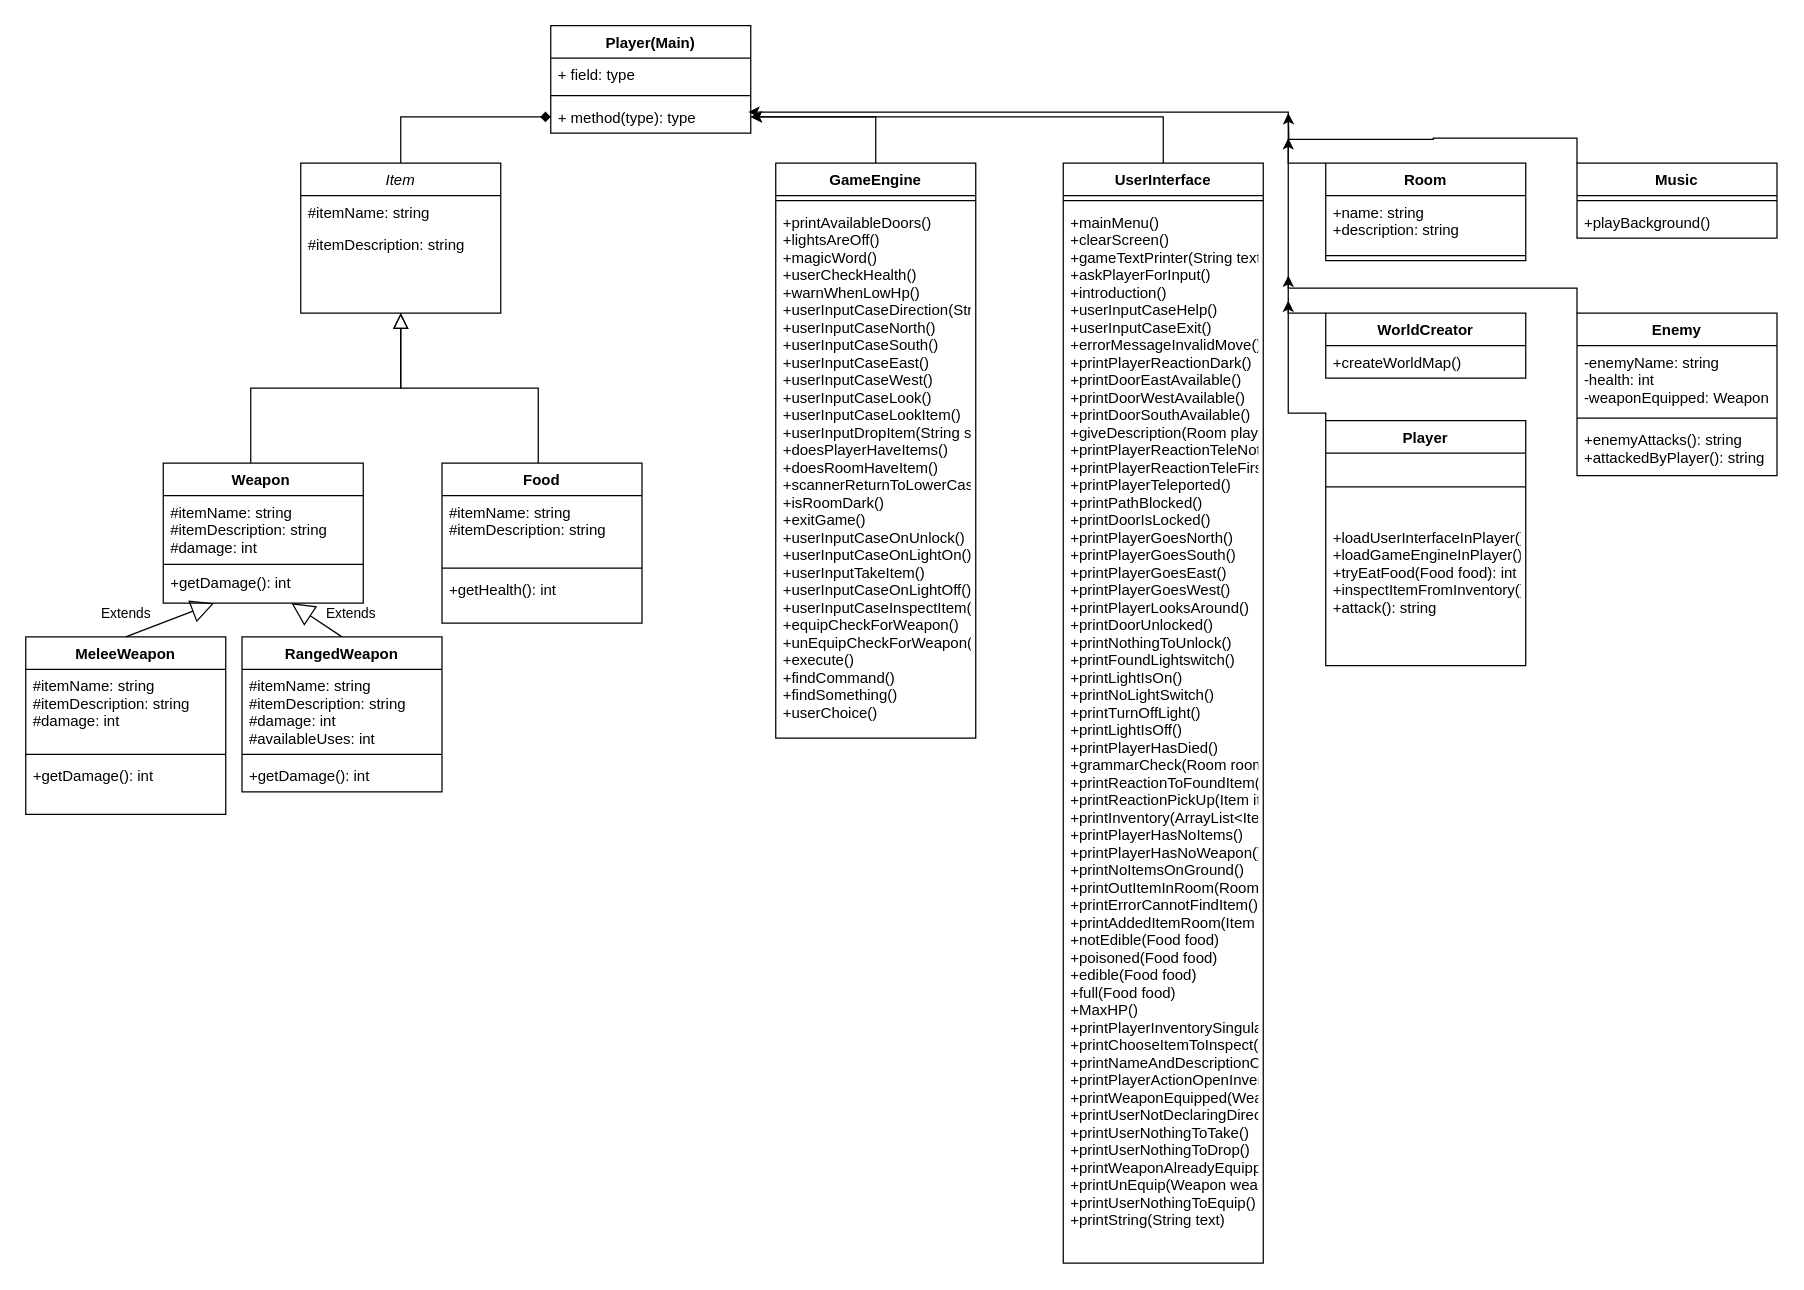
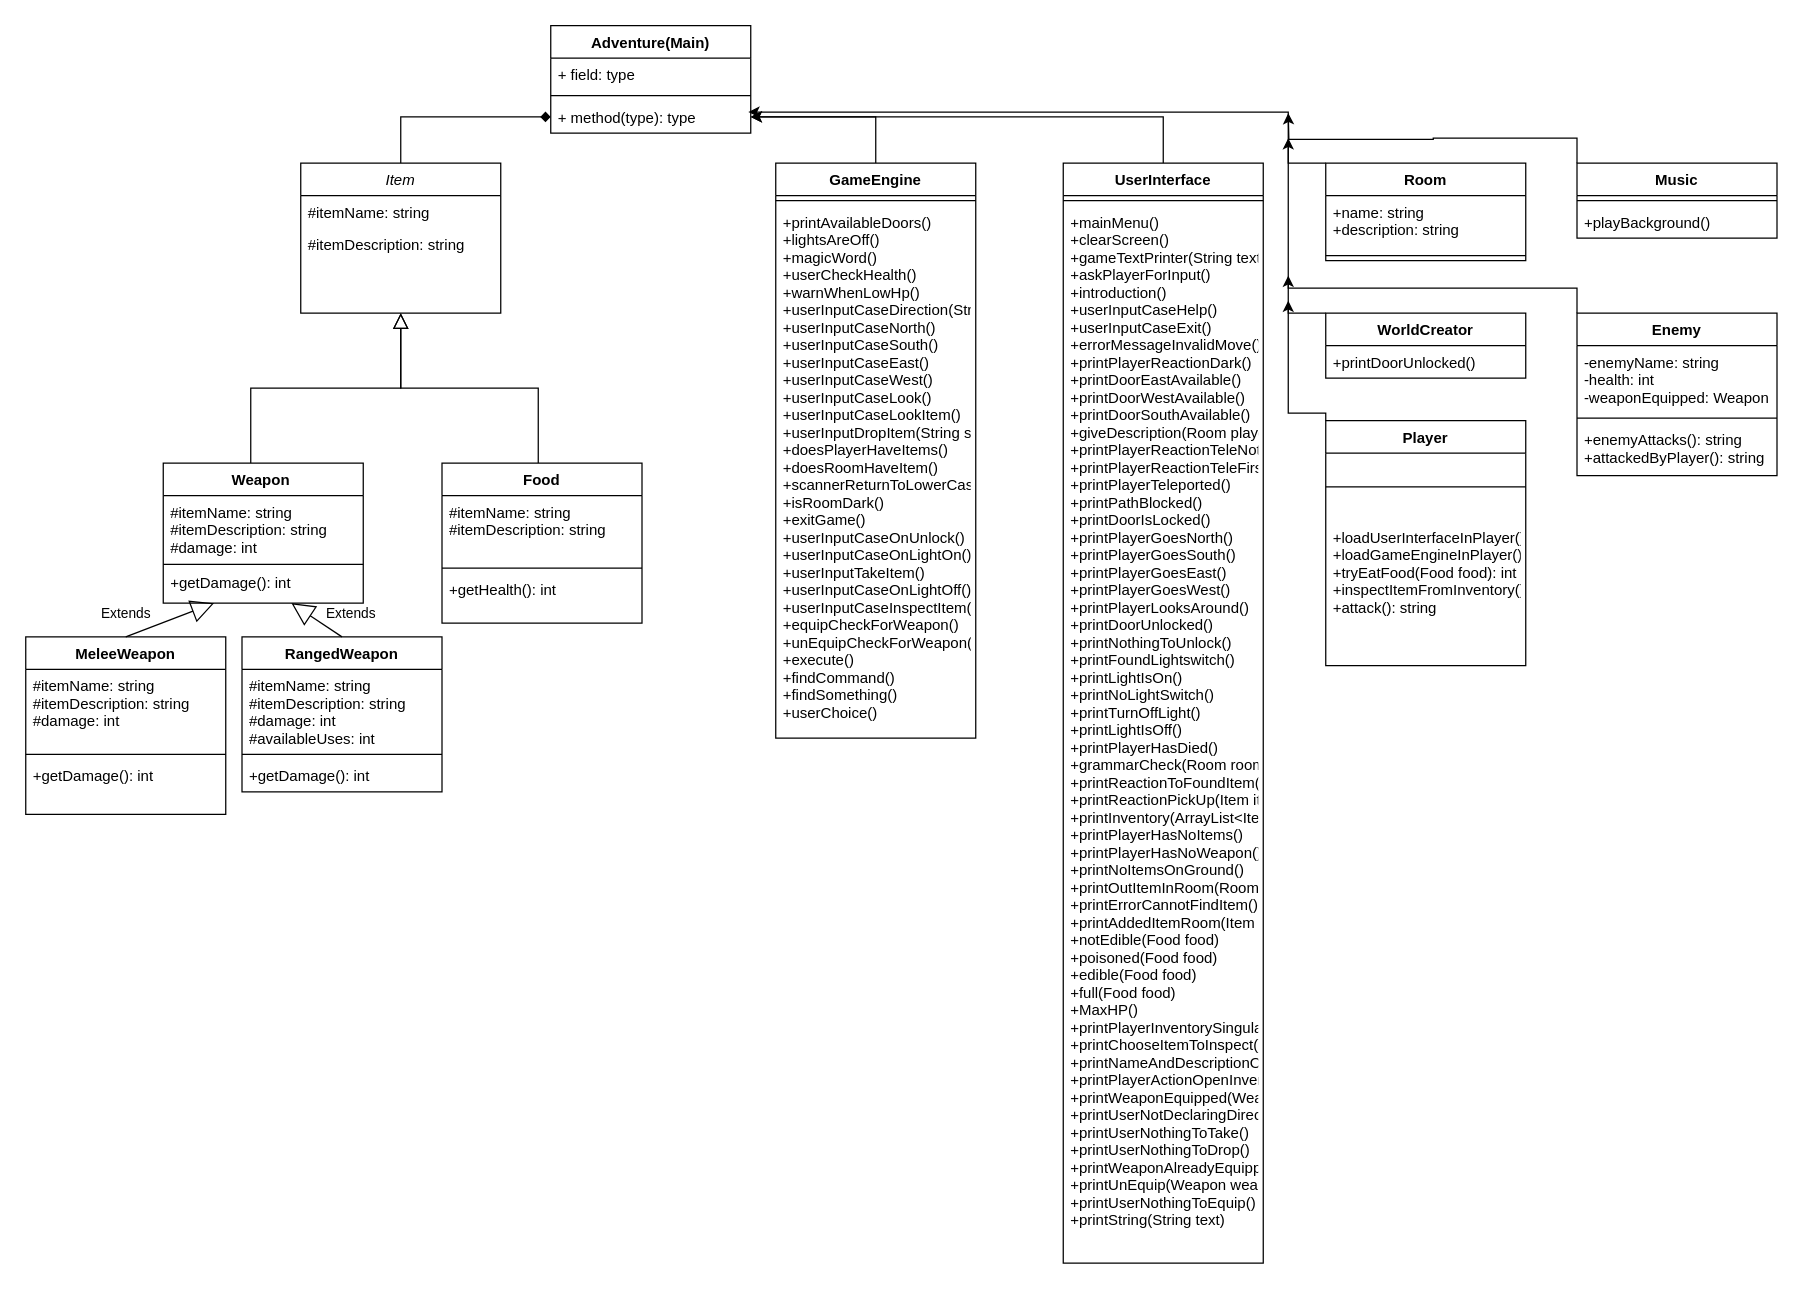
- <mxCell id="40" value="Player(Main)" style="swimlane;fontStyle=1;align=center;verticalAlign=top;childLayout=stackLayout;horizontal=1;startSize=26;horizontalStack=0;resizeParent=1;resizeParentMax=0;resizeLast=0;collapsible=1;marginBottom=0;" parent="1" vertex="1"><mxGeometry x="440" y="20" width="160" height="86" as="geometry" /></mxCell>
+ <mxCell id="40" value="Adventure(Main)" style="swimlane;fontStyle=1;align=center;verticalAlign=top;childLayout=stackLayout;horizontal=1;startSize=26;horizontalStack=0;resizeParent=1;resizeParentMax=0;resizeLast=0;collapsible=1;marginBottom=0;" parent="1" vertex="1"><mxGeometry x="440" y="20" width="160" height="86" as="geometry" /></mxCell>
- <mxCell id="26" value="+createWorldMap()&#10;" style="text;strokeColor=none;fillColor=none;align=left;verticalAlign=top;spacingLeft=4;spacingRight=4;overflow=hidden;rotatable=0;points=[[0,0.5],[1,0.5]];portConstraint=eastwest;" parent="25" vertex="1"><mxGeometry y="26" width="160" height="26" as="geometry" /></mxCell>
+ <mxCell id="26" value="+printDoorUnlocked()&#10;" style="text;strokeColor=none;fillColor=none;align=left;verticalAlign=top;spacingLeft=4;spacingRight=4;overflow=hidden;rotatable=0;points=[[0,0.5],[1,0.5]];portConstraint=eastwest;" parent="25" vertex="1"><mxGeometry y="26" width="160" height="26" as="geometry" /></mxCell>
